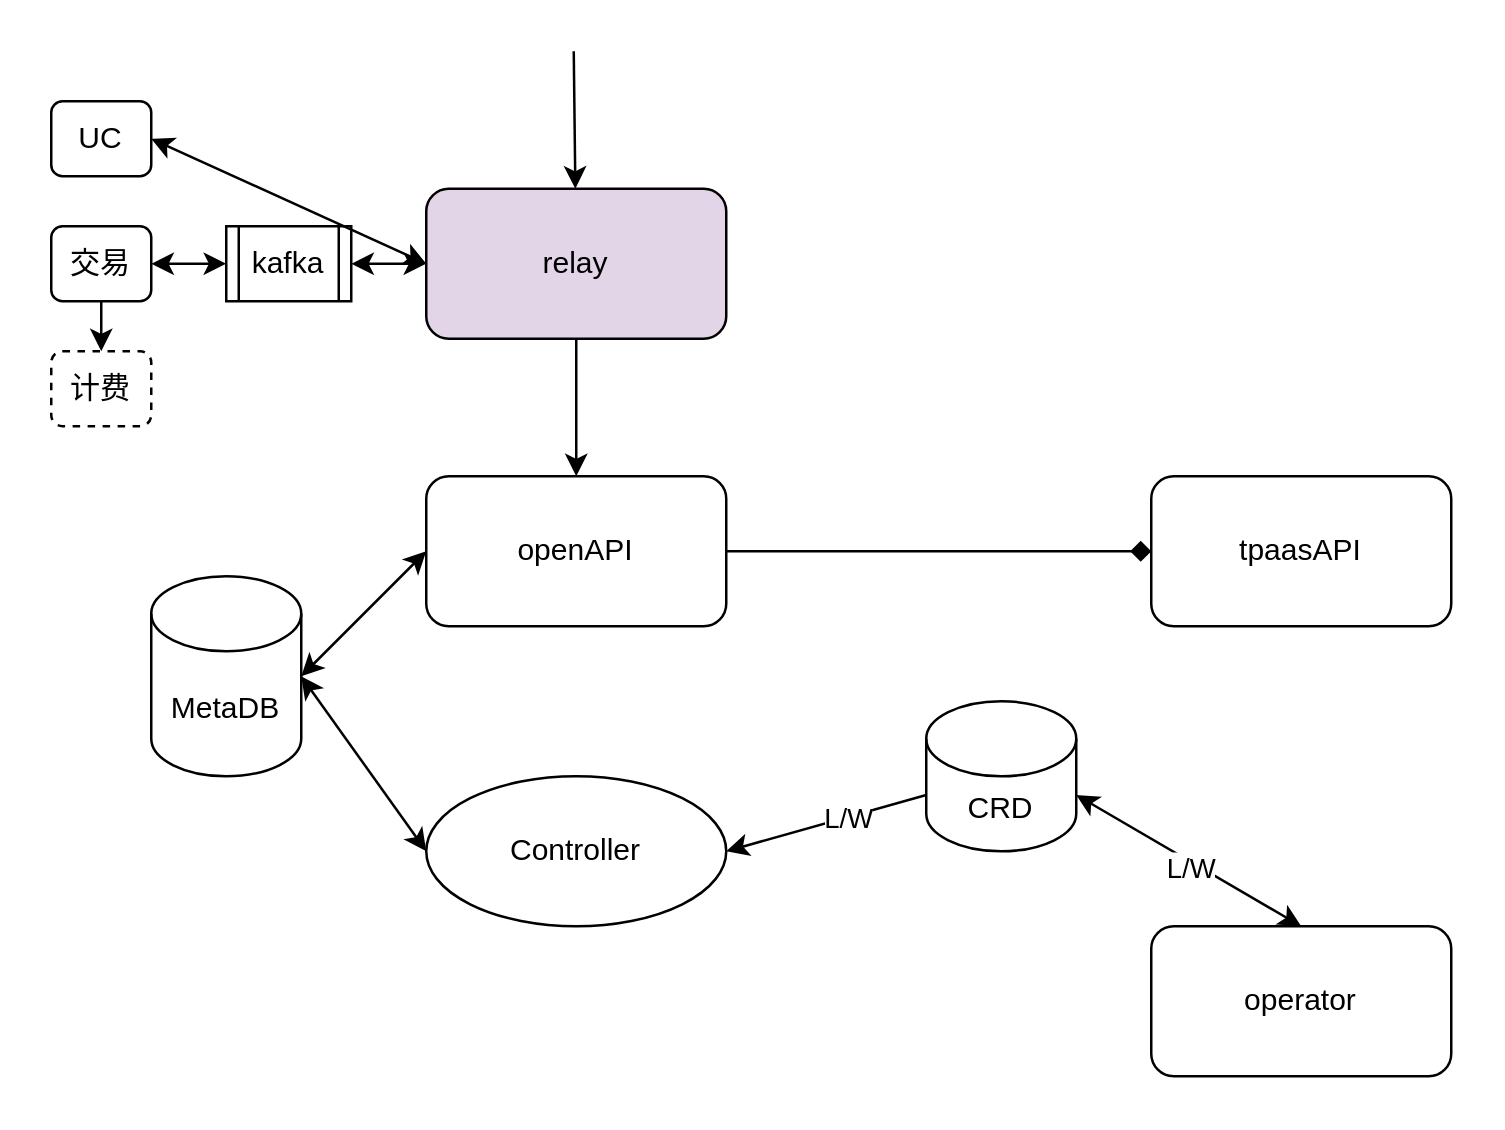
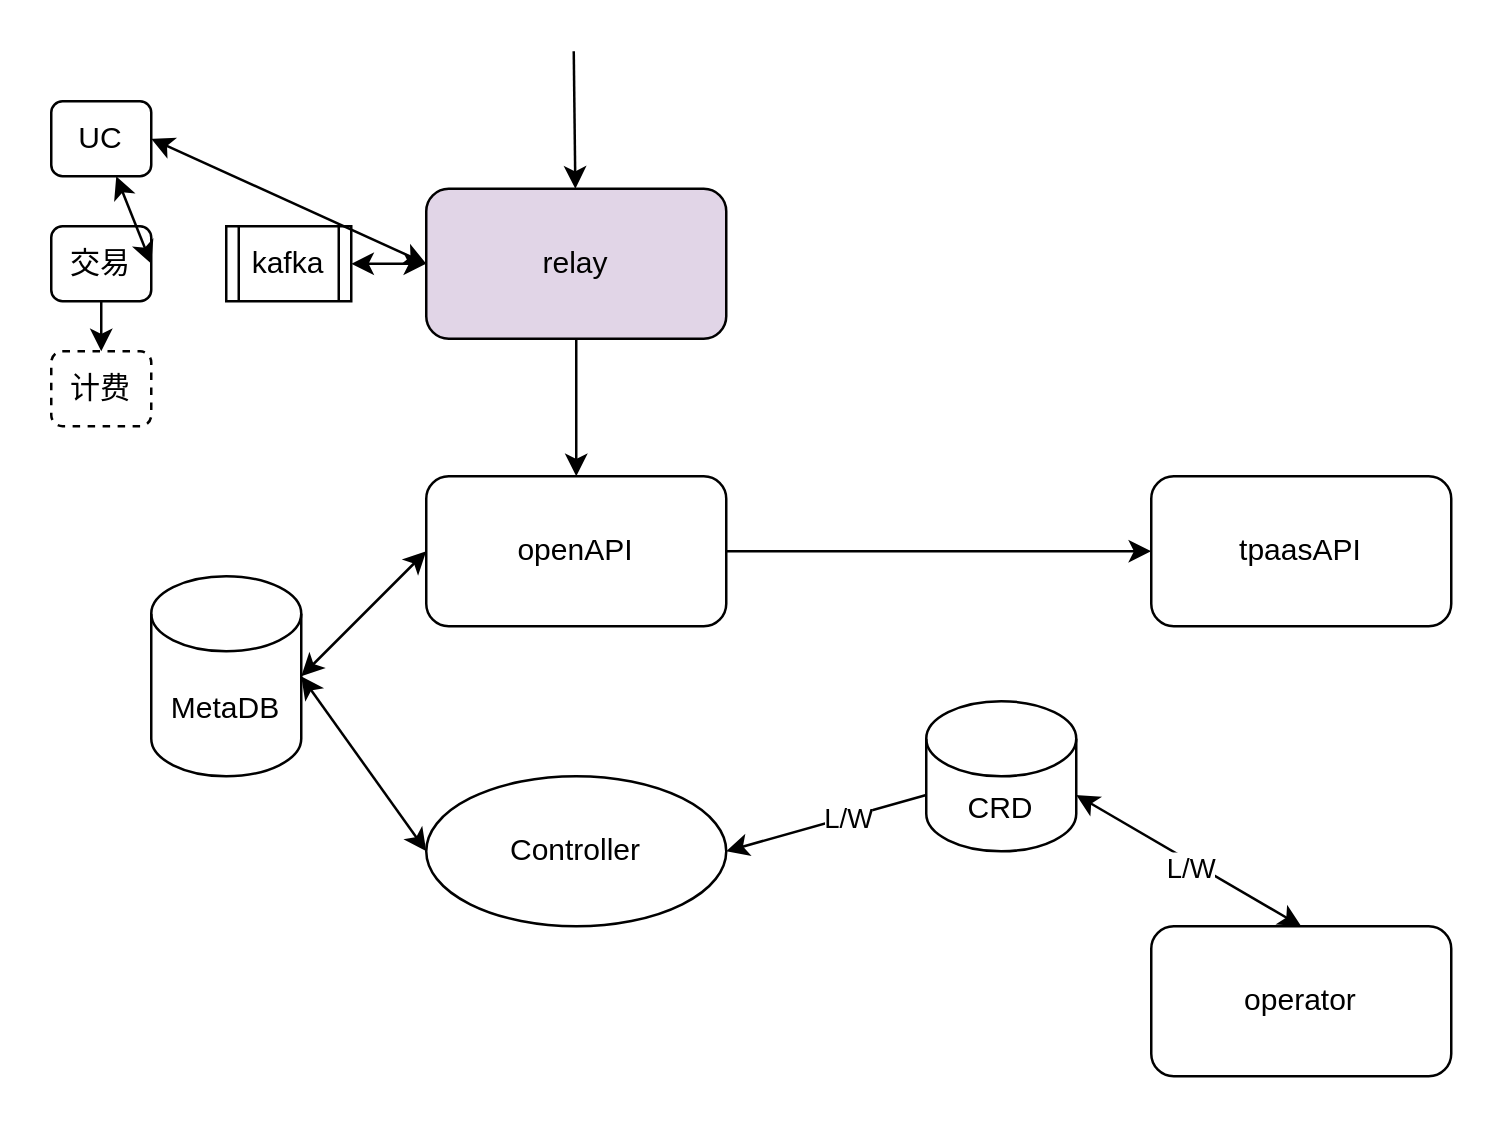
- <mxCell id="23" value="" style="endArrow=classic;startArrow=classic;html=1;exitX=1;exitY=0.5;exitDx=0;exitDy=0;entryX=0;entryY=0.5;entryDx=0;entryDy=0;" edge="1" parent="1" source="19" target="21"><mxGeometry width="50" height="50" relative="1" as="geometry"><mxPoint x="100" y="170" as="sourcePoint" /><mxPoint x="130" y="130" as="targetPoint" /></mxGeometry></mxCell>
+ <mxCell id="23" value="" style="endArrow=classic;startArrow=classic;html=1;exitX=1;exitY=0.5;exitDx=0;exitDy=0;" edge="1" parent="1" source="19" target="18"><mxGeometry width="50" height="50" relative="1" as="geometry"><mxPoint x="100" y="170" as="sourcePoint" /><mxPoint x="130" y="130" as="targetPoint" /></mxGeometry></mxCell>
- <mxCell id="9" value="" style="endArrow=diamond;html=1;exitX=1;exitY=0.5;exitDx=0;exitDy=0;entryX=0;entryY=0.5;entryDx=0;entryDy=0;" edge="1" parent="1" source="3" target="4"><mxGeometry width="50" height="50" relative="1" as="geometry"><mxPoint x="320" y="330" as="sourcePoint" /><mxPoint x="370" y="280" as="targetPoint" /></mxGeometry></mxCell>
+ <mxCell id="9" value="" style="endArrow=classic;html=1;exitX=1;exitY=0.5;exitDx=0;exitDy=0;entryX=0;entryY=0.5;entryDx=0;entryDy=0;" edge="1" parent="1" source="3" target="4"><mxGeometry width="50" height="50" relative="1" as="geometry"><mxPoint x="320" y="330" as="sourcePoint" /><mxPoint x="370" y="280" as="targetPoint" /></mxGeometry></mxCell>
